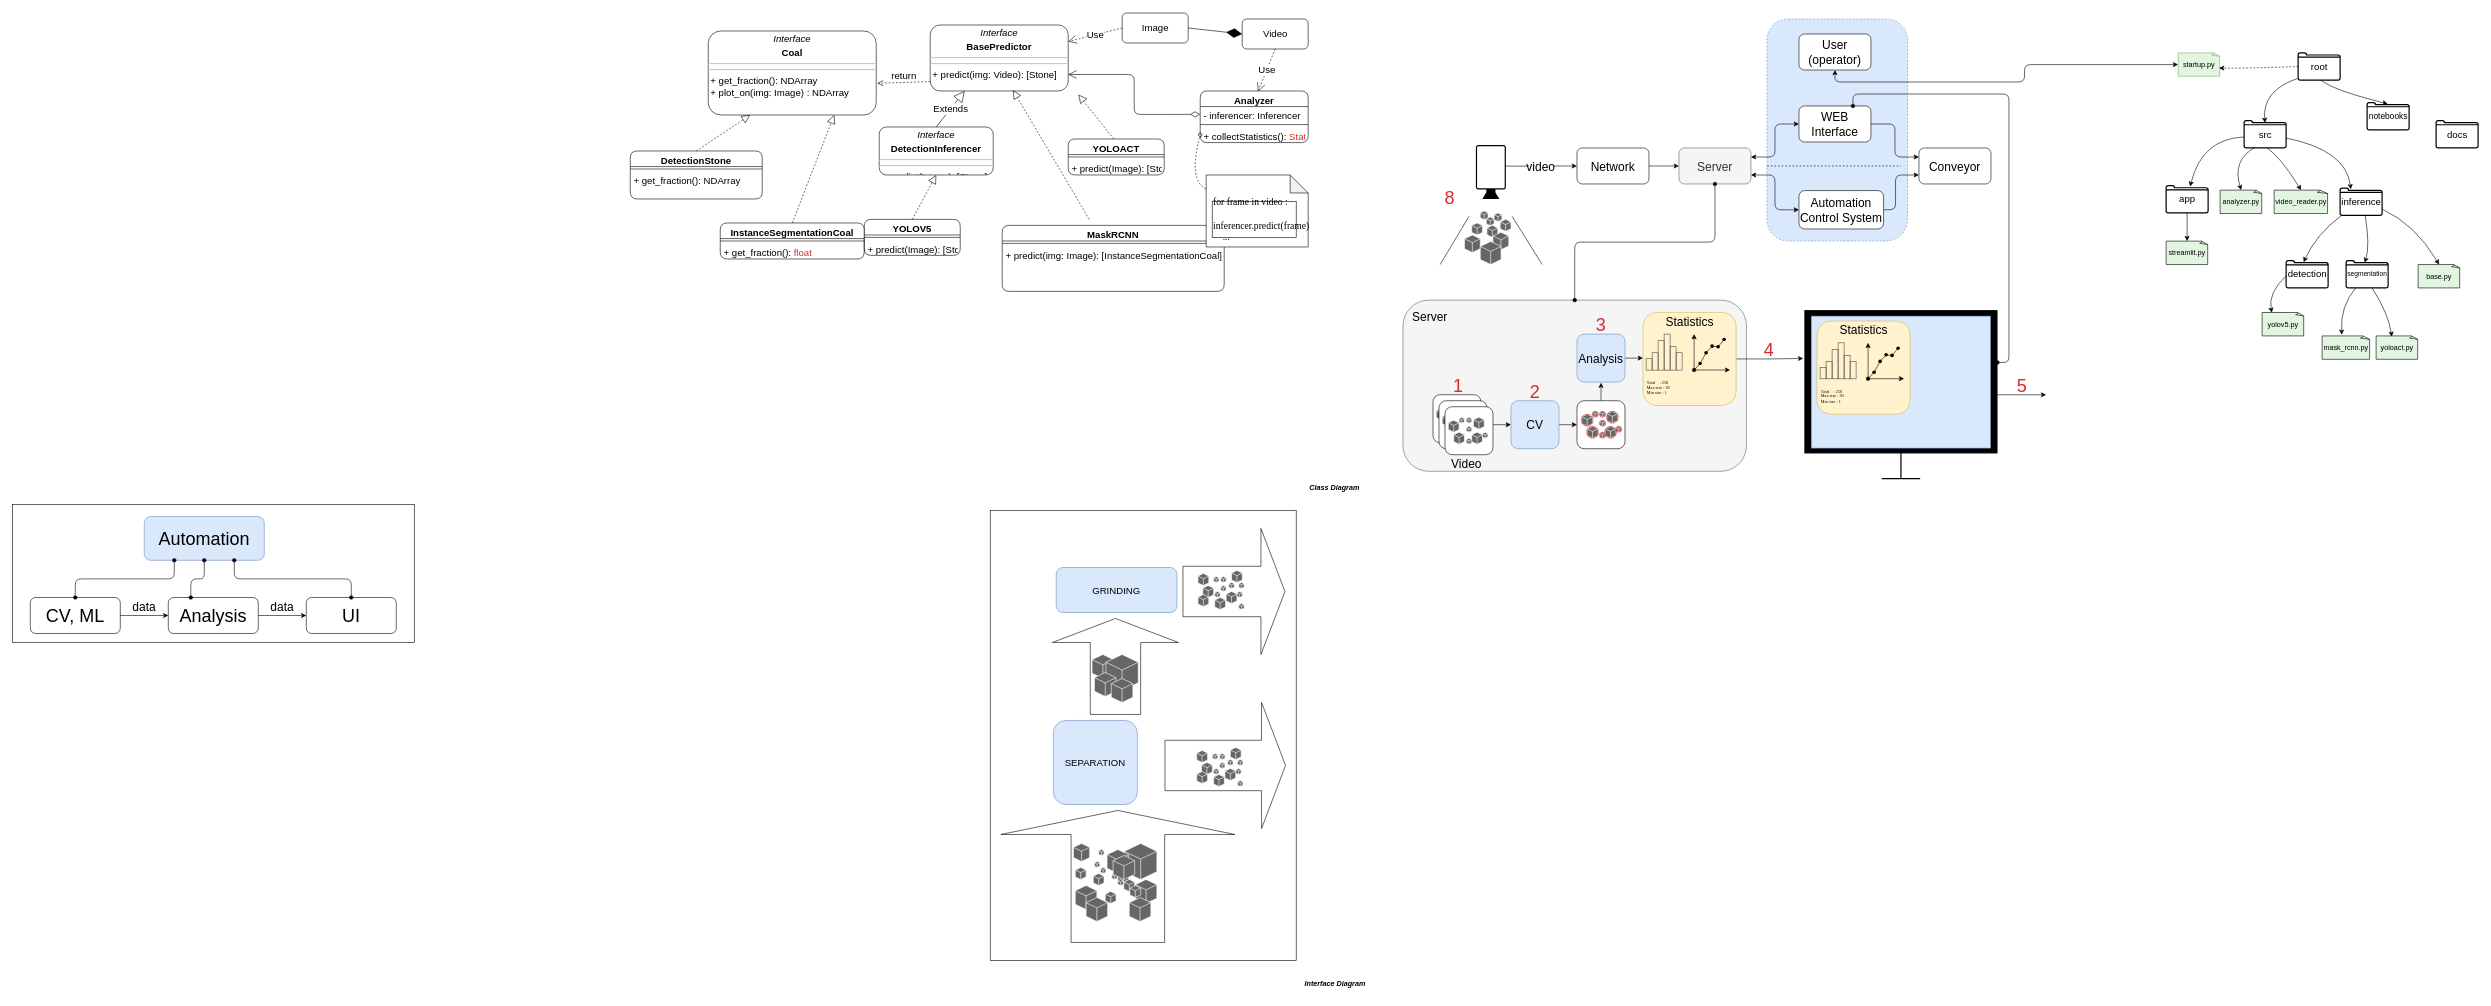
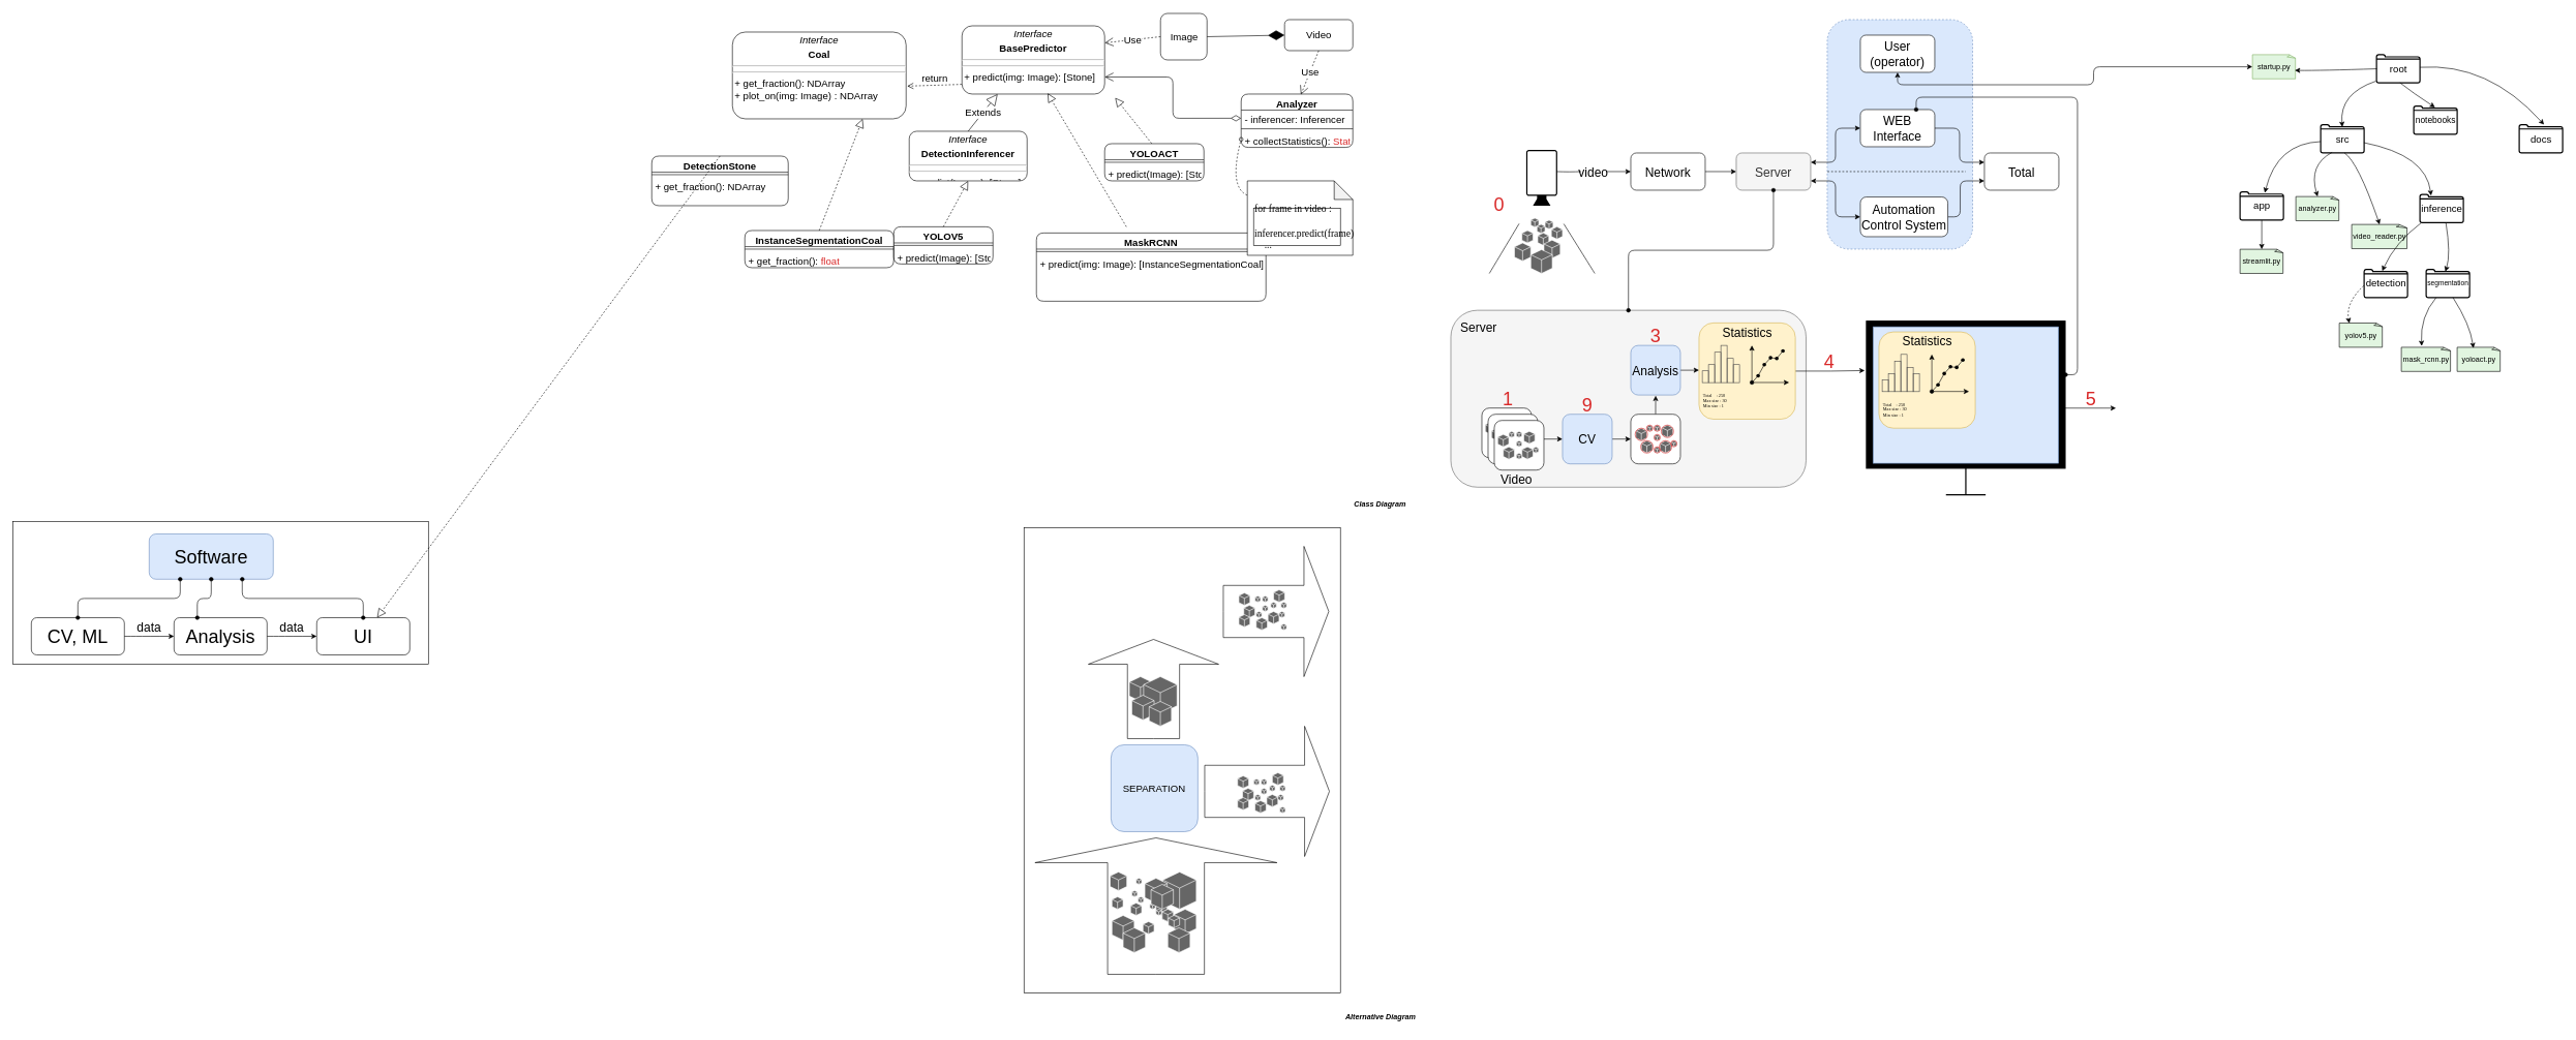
- <mxCell id="20" value="Image" style="html=1;rounded=1;fontSize=16;" parent="1" vertex="1"><mxGeometry x="1870" y="20.75" width="110" height="50" as="geometry" /></mxCell>
+ <mxCell id="20" value="Image" style="html=1;rounded=1;fontSize=16;" parent="1" vertex="1"><mxGeometry x="1870" y="20.75" width="75" height="75" as="geometry" /></mxCell>
- <mxCell id="8" value="&lt;p style=&quot;margin: 4px 0px 0px; text-align: center; font-size: 16px;&quot;&gt;&lt;i style=&quot;font-size: 16px;&quot;&gt;Interface&lt;/i&gt;&lt;/p&gt;&lt;p style=&quot;margin: 4px 0px 0px; text-align: center; font-size: 16px;&quot;&gt;&lt;b style=&quot;font-size: 16px;&quot;&gt;BasePredictor&lt;/b&gt;&lt;br style=&quot;font-size: 16px;&quot;&gt;&lt;/p&gt;&lt;hr style=&quot;font-size: 16px;&quot;&gt;&lt;hr style=&quot;font-size: 16px;&quot;&gt;&lt;p style=&quot;margin: 0px 0px 0px 4px; font-size: 16px;&quot;&gt;+ predict(img: Video): [Stone]&lt;/p&gt;" style="verticalAlign=top;align=left;overflow=fill;fontSize=16;fontFamily=Helvetica;html=1;rounded=1;" parent="1" vertex="1"><mxGeometry x="1550" y="40.75" width="230" height="110" as="geometry" /></mxCell>
+ <mxCell id="8" value="&lt;p style=&quot;margin: 4px 0px 0px; text-align: center; font-size: 16px;&quot;&gt;&lt;i style=&quot;font-size: 16px;&quot;&gt;Interface&lt;/i&gt;&lt;/p&gt;&lt;p style=&quot;margin: 4px 0px 0px; text-align: center; font-size: 16px;&quot;&gt;&lt;b style=&quot;font-size: 16px;&quot;&gt;BasePredictor&lt;/b&gt;&lt;br style=&quot;font-size: 16px;&quot;&gt;&lt;/p&gt;&lt;hr style=&quot;font-size: 16px;&quot;&gt;&lt;hr style=&quot;font-size: 16px;&quot;&gt;&lt;p style=&quot;margin: 0px 0px 0px 4px; font-size: 16px;&quot;&gt;+ predict(img: Image): [Stone]&lt;/p&gt;" style="verticalAlign=top;align=left;overflow=fill;fontSize=16;fontFamily=Helvetica;html=1;rounded=1;" parent="1" vertex="1"><mxGeometry x="1550" y="40.75" width="230" height="110" as="geometry" /></mxCell>
- <mxCell id="93" value="" style="curved=1;endArrow=classic;html=1;rounded=1;sketch=0;fontSize=14;fontColor=#000000;exitX=0.007;exitY=0.5;exitDx=0;exitDy=0;exitPerimeter=0;entryX=0.976;entryY=0.65;entryDx=0;entryDy=0;entryPerimeter=0;dashed=1;" parent="1" source="63" target="92" edge="1"><mxGeometry width="50" height="50" relative="1" as="geometry"><mxPoint x="3798.74" y="93.05" as="sourcePoint" /><mxPoint x="3744.86" y="166.943" as="targetPoint" /><Array as="points"><mxPoint x="3740" y="113.03" /></Array></mxGeometry></mxCell>
+ <mxCell id="93" value="" style="curved=1;endArrow=classic;html=1;rounded=1;sketch=0;fontSize=14;fontColor=#000000;exitX=0.007;exitY=0.5;exitDx=0;exitDy=0;exitPerimeter=0;entryX=0.976;entryY=0.65;entryDx=0;entryDy=0;entryPerimeter=0;" parent="1" source="63" target="92" edge="1"><mxGeometry width="50" height="50" relative="1" as="geometry"><mxPoint x="3798.74" y="93.05" as="sourcePoint" /><mxPoint x="3744.86" y="166.943" as="targetPoint" /><Array as="points"><mxPoint x="3740" y="113.03" /></Array></mxGeometry></mxCell>
+ <mxCell id="68" value="" style="curved=1;endArrow=classic;html=1;rounded=0;fontFamily=Lucida Console;sketch=0;fontSize=14;fontColor=#000000;entryX=0.571;entryY=0;entryDx=0;entryDy=0;entryPerimeter=0;" parent="1" source="63" target="66" edge="1"><mxGeometry width="50" height="50" relative="1" as="geometry"><mxPoint x="3900" y="130" as="sourcePoint" /><mxPoint x="4010" y="130" as="targetPoint" /><Array as="points"><mxPoint x="4010" y="100" /></Array></mxGeometry></mxCell>
- <mxCell id="65" value="notebooks" style="html=1;verticalLabelPosition=middle;align=center;labelBackgroundColor=#ffffff;verticalAlign=middle;strokeWidth=2;shadow=0;dashed=0;shape=mxgraph.ios7.icons.folder;rounded=1;sketch=0;fontSize=14;aspect=fixed;labelPosition=center;" parent="1" vertex="1"><mxGeometry x="3945" y="170" width="70" height="45.5" as="geometry" /></mxCell>
+ <mxCell id="65" value="notebooks" style="html=1;verticalLabelPosition=middle;align=center;labelBackgroundColor=#ffffff;verticalAlign=middle;strokeWidth=2;shadow=0;dashed=0;shape=mxgraph.ios7.icons.folder;rounded=1;sketch=0;fontSize=14;aspect=fixed;labelPosition=center;" parent="1" vertex="1"><mxGeometry x="3890" y="170" width="70" height="45.5" as="geometry" /></mxCell>
- <mxCell id="32" value="" style="endArrow=block;dashed=1;endFill=0;endSize=12;html=1;rounded=1;exitX=0.5;exitY=0;exitDx=0;exitDy=0;entryX=0.25;entryY=1;entryDx=0;entryDy=0;fontSize=16;" parent="1" source="26" target="9" edge="1"><mxGeometry width="160" relative="1" as="geometry"><mxPoint x="1180" y="210.75" as="sourcePoint" /><mxPoint x="1340" y="210.75" as="targetPoint" /></mxGeometry></mxCell>
+ <mxCell id="32" value="" style="endArrow=block;dashed=1;endFill=0;endSize=12;html=1;rounded=1;exitX=0.5;exitY=0;exitDx=0;exitDy=0;fontSize=16;" parent="1" source="26" target="278" edge="1"><mxGeometry width="160" relative="1" as="geometry"><mxPoint x="1180" y="210.75" as="sourcePoint" /><mxPoint x="1340" y="210.75" as="targetPoint" /></mxGeometry></mxCell>
- <mxCell id="59" value="Conveyor" style="rounded=1;whiteSpace=wrap;html=1;sketch=0;fontColor=#000000;fontSize=20;" parent="1" vertex="1"><mxGeometry x="3198" y="245.75" width="120" height="60" as="geometry" /></mxCell>
+ <mxCell id="59" value="Total" style="rounded=1;whiteSpace=wrap;html=1;sketch=0;fontColor=#000000;fontSize=20;" parent="1" vertex="1"><mxGeometry x="3198" y="245.75" width="120" height="60" as="geometry" /></mxCell>
- <mxCell id="272" value="8" style="text;html=1;strokeColor=none;fillColor=none;align=center;verticalAlign=middle;whiteSpace=wrap;rounded=0;shadow=0;fontFamily=Helvetica;fontSize=30;fontColor=#D92929;fontStyle=0" vertex="1" parent="1"><mxGeometry x="2386" y="312.75" width="60" height="30" as="geometry" /></mxCell>
+ <mxCell id="272" value="0" style="text;html=1;strokeColor=none;fillColor=none;align=center;verticalAlign=middle;whiteSpace=wrap;rounded=0;shadow=0;fontFamily=Helvetica;fontSize=30;fontColor=#D92929;fontStyle=0" vertex="1" parent="1"><mxGeometry x="2386" y="312.75" width="60" height="30" as="geometry" /></mxCell>
- <mxCell id="77" value="video_reader.py" style="whiteSpace=wrap;html=1;shape=mxgraph.basic.document;rounded=1;sketch=0;fontSize=12;fontColor=#000000;fillColor=#E1F5E0;" parent="1" vertex="1"><mxGeometry x="3790" y="316" width="90" height="39" as="geometry" /></mxCell>
+ <mxCell id="77" value="video_reader.py" style="whiteSpace=wrap;html=1;shape=mxgraph.basic.document;rounded=1;sketch=0;fontSize=12;fontColor=#000000;fillColor=#E1F5E0;" parent="1" vertex="1"><mxGeometry x="3790" y="361" width="90" height="39" as="geometry" /></mxCell>
- <mxCell id="80" value="" style="curved=1;endArrow=classic;html=1;rounded=1;sketch=0;fontSize=14;fontColor=#000000;entryX=0.5;entryY=0;entryDx=0;entryDy=0;entryPerimeter=0;exitX=0.994;exitY=0.761;exitDx=0;exitDy=0;exitPerimeter=0;" parent="1" source="78" target="81" edge="1"><mxGeometry width="50" height="50" relative="1" as="geometry"><mxPoint x="4003.29" y="358.246" as="sourcePoint" /><mxPoint x="4060" y="428.61" as="targetPoint" /><Array as="points"><mxPoint x="4025" y="372.61" /></Array></mxGeometry></mxCell>
- <mxCell id="81" value="base.py" style="whiteSpace=wrap;html=1;shape=mxgraph.basic.document;rounded=1;sketch=0;fontSize=12;fontColor=#000000;fillColor=#E1F5E0;" parent="1" vertex="1"><mxGeometry x="4030" y="440" width="70" height="39" as="geometry" /></mxCell>
- <mxCell id="90" value="" style="curved=1;endArrow=classic;html=1;rounded=0;fontFamily=Lucida Console;sketch=0;fontSize=12;fontColor=#000000;exitX=-0.006;exitY=0.573;exitDx=0;exitDy=0;exitPerimeter=0;entryX=0.23;entryY=0.011;entryDx=0;entryDy=0;entryPerimeter=0;" parent="1" source="83" target="86" edge="1"><mxGeometry width="50" height="50" relative="1" as="geometry"><mxPoint x="3803.47" y="455" as="sourcePoint" /><mxPoint x="3740" y="533.253" as="targetPoint" /><Array as="points"><mxPoint x="3780" y="487" /></Array></mxGeometry></mxCell>
+ <mxCell id="90" value="" style="curved=1;endArrow=classic;html=1;rounded=0;fontFamily=Lucida Console;sketch=0;fontSize=12;fontColor=#000000;exitX=-0.006;exitY=0.573;exitDx=0;exitDy=0;exitPerimeter=0;entryX=0.23;entryY=0.011;entryDx=0;entryDy=0;entryPerimeter=0;dashed=1;" parent="1" source="83" target="86" edge="1"><mxGeometry width="50" height="50" relative="1" as="geometry"><mxPoint x="3803.47" y="455" as="sourcePoint" /><mxPoint x="3740" y="533.253" as="targetPoint" /><Array as="points"><mxPoint x="3780" y="487" /></Array></mxGeometry></mxCell>
- <mxCell id="229" value="2" style="text;html=1;strokeColor=none;fillColor=none;align=center;verticalAlign=middle;whiteSpace=wrap;rounded=0;shadow=0;fontFamily=Helvetica;fontSize=30;fontColor=#D92929;" vertex="1" parent="1"><mxGeometry x="2528" y="637" width="60" height="30" as="geometry" /></mxCell>
+ <mxCell id="229" value="9" style="text;html=1;strokeColor=none;fillColor=none;align=center;verticalAlign=middle;whiteSpace=wrap;rounded=0;shadow=0;fontFamily=Helvetica;fontSize=30;fontColor=#D92929;" vertex="1" parent="1"><mxGeometry x="2528" y="637" width="60" height="30" as="geometry" /></mxCell>
- <mxCell id="273" value="Automation" style="rounded=1;whiteSpace=wrap;html=1;shadow=0;glass=0;fontFamily=Helvetica;fillColor=#dae8fc;fontSize=30;strokeColor=#6c8ebf;" vertex="1" parent="1"><mxGeometry x="240" y="860" width="200" height="73" as="geometry" /></mxCell>
+ <mxCell id="273" value="Software" style="rounded=1;whiteSpace=wrap;html=1;shadow=0;glass=0;fontFamily=Helvetica;fillColor=#dae8fc;fontSize=30;strokeColor=#6c8ebf;" vertex="1" parent="1"><mxGeometry x="240" y="860" width="200" height="73" as="geometry" /></mxCell>
- <mxCell id="135" value="GRINDING" style="rounded=1;whiteSpace=wrap;html=1;fontSize=16;strokeColor=#6c8ebf;fillColor=#dae8fc;" vertex="1" parent="1"><mxGeometry x="1760" y="945" width="201.25" height="75" as="geometry" /></mxCell>
- <mxCell id="136" value="SEPARATION" style="rounded=1;whiteSpace=wrap;html=1;fontSize=16;strokeColor=#6c8ebf;fillColor=#dae8fc;" vertex="1" parent="1"><mxGeometry x="1755.25" y="1200" width="140" height="140" as="geometry" /></mxCell>
+ <mxCell id="136" value="SEPARATION" style="rounded=1;whiteSpace=wrap;html=1;fontSize=16;strokeColor=#6c8ebf;fillColor=#dae8fc;" vertex="1" parent="1"><mxGeometry x="1790.25" y="1200" width="140" height="140" as="geometry" /></mxCell>
- <mxCell id="151" value="&lt;i&gt;&lt;b&gt;Interface Diagram&lt;/b&gt;&lt;/i&gt;" style="text;html=1;strokeColor=none;fillColor=none;align=center;verticalAlign=middle;whiteSpace=wrap;rounded=0;sketch=0;fontColor=#000000;" vertex="1" parent="1"><mxGeometry x="2160" y="1624" width="130" height="30" as="geometry" /></mxCell>
+ <mxCell id="151" value="&lt;i&gt;&lt;b&gt;Alternative Diagram&lt;/b&gt;&lt;/i&gt;" style="text;html=1;strokeColor=none;fillColor=none;align=center;verticalAlign=middle;whiteSpace=wrap;rounded=0;sketch=0;fontColor=#000000;" vertex="1" parent="1"><mxGeometry x="2160" y="1624" width="130" height="30" as="geometry" /></mxCell>
